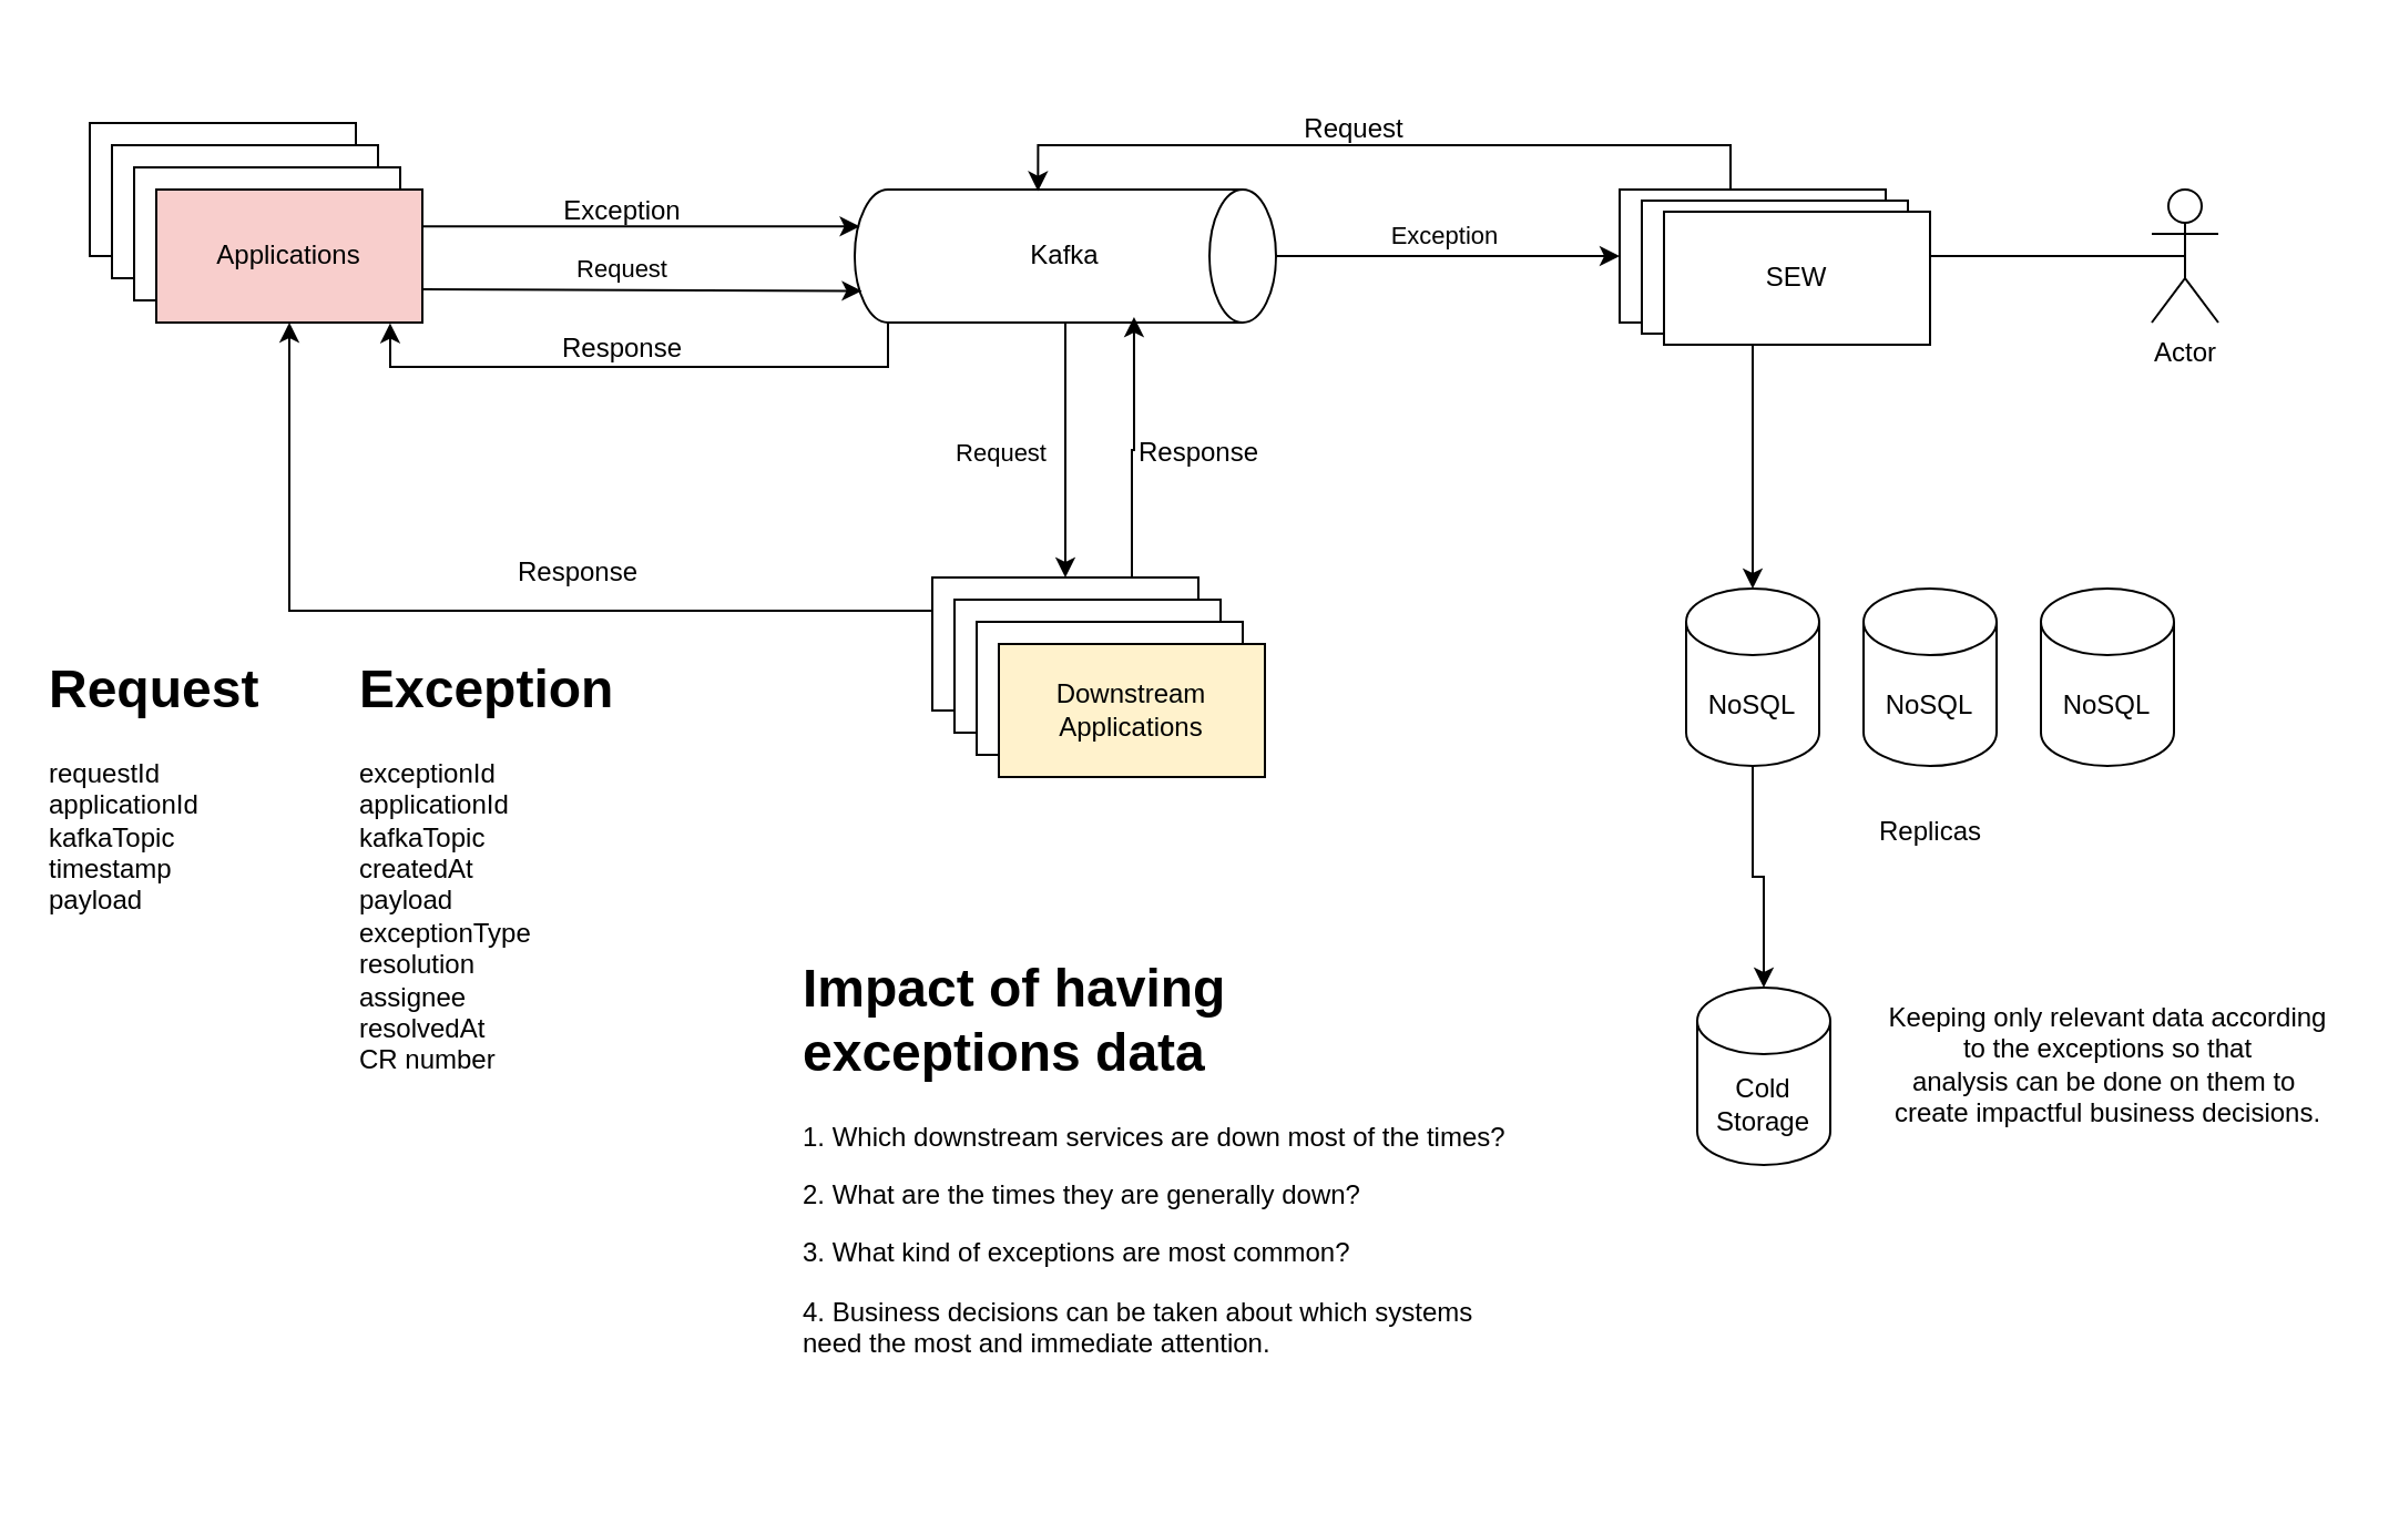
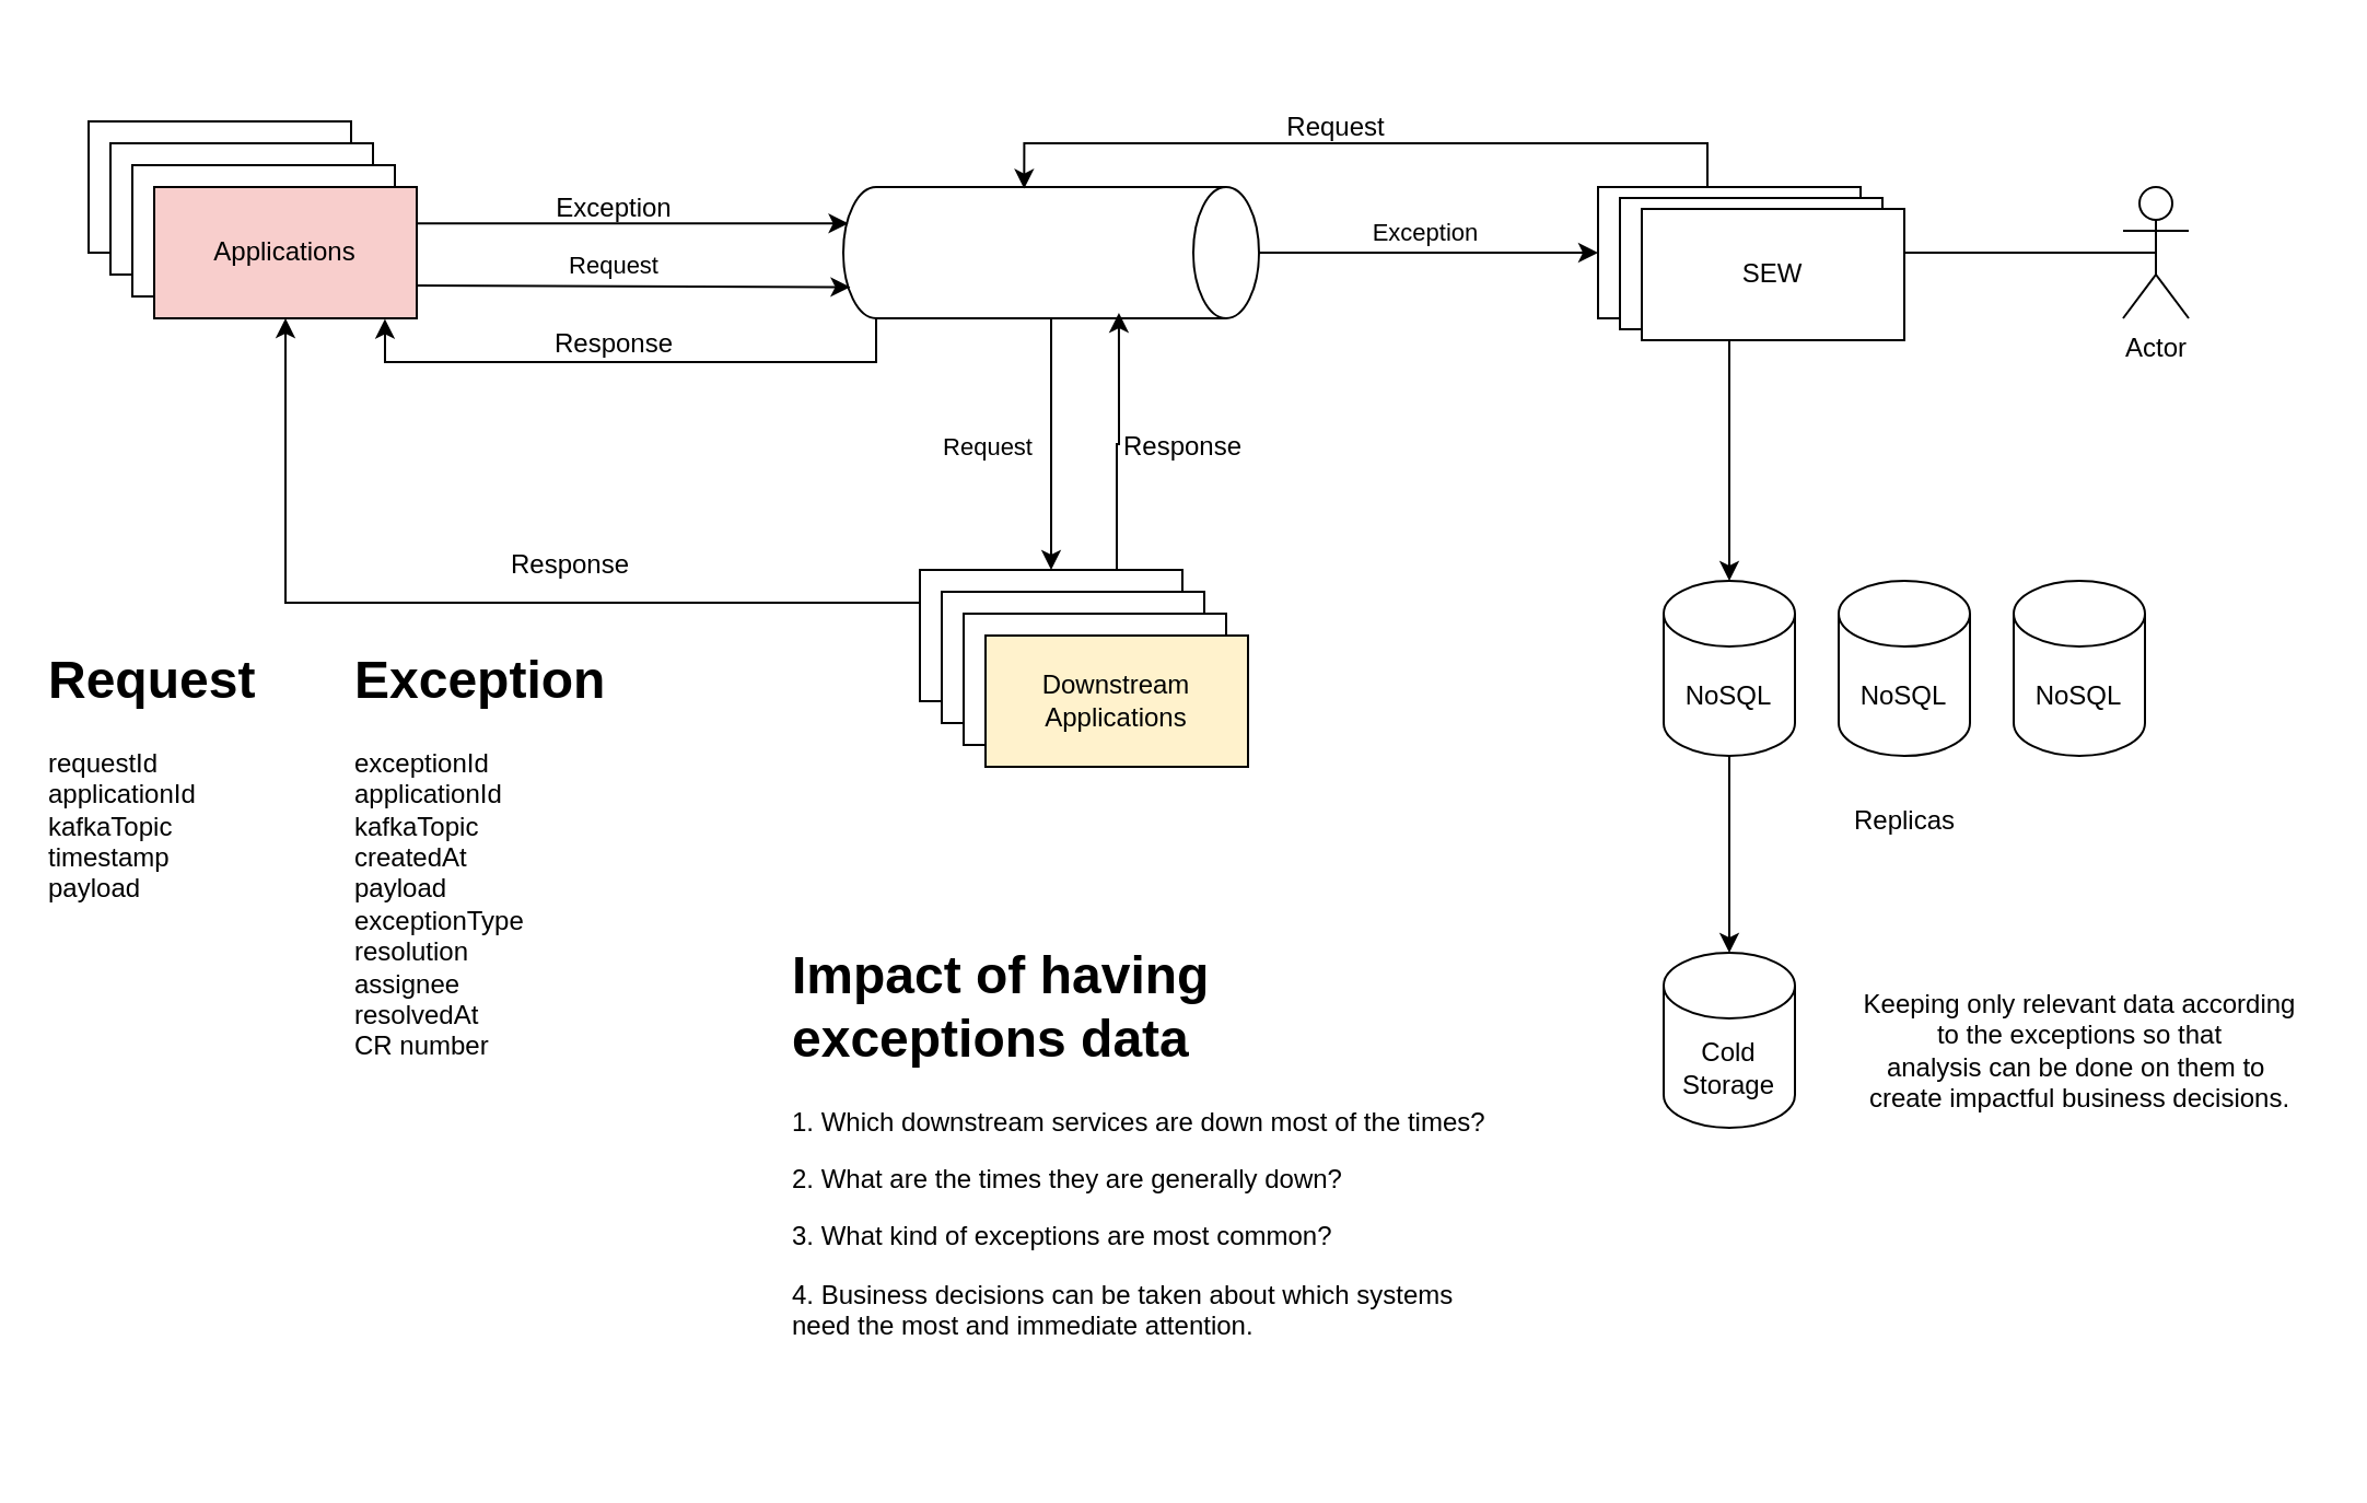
- <mxCell id="8" value="Kafka" style="text;html=1;align=center;verticalAlign=middle;whiteSpace=wrap;rounded=0;" parent="1" vertex="1"><mxGeometry x="450" y="100" width="60" height="30" as="geometry" /></mxCell>
- <mxCell id="41" value="Cold Storage" style="shape=cylinder3;whiteSpace=wrap;html=1;boundedLbl=1;backgroundOutline=1;size=15;" vertex="1" parent="1"><mxGeometry x="765" y="445" width="60" height="80" as="geometry" /></mxCell>
+ <mxCell id="41" value="Cold Storage" style="shape=cylinder3;whiteSpace=wrap;html=1;boundedLbl=1;backgroundOutline=1;size=15;" vertex="1" parent="1"><mxGeometry x="760" y="435" width="60" height="80" as="geometry" /></mxCell>
